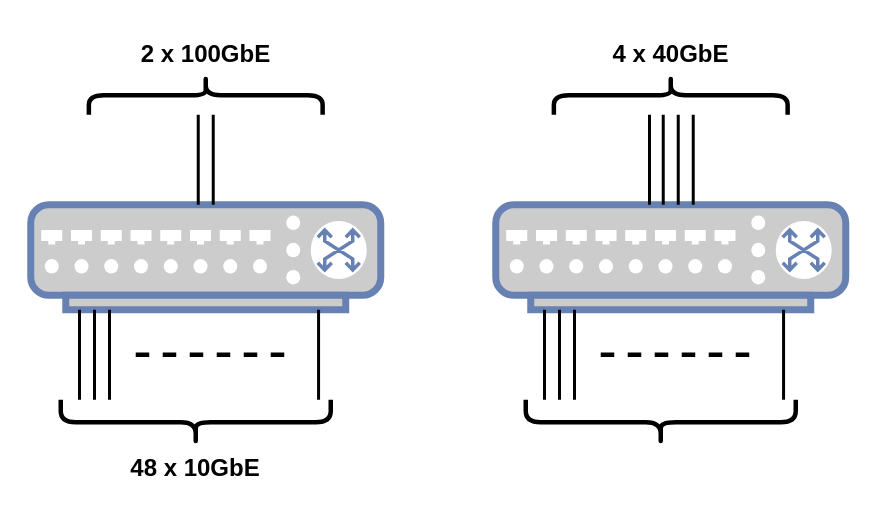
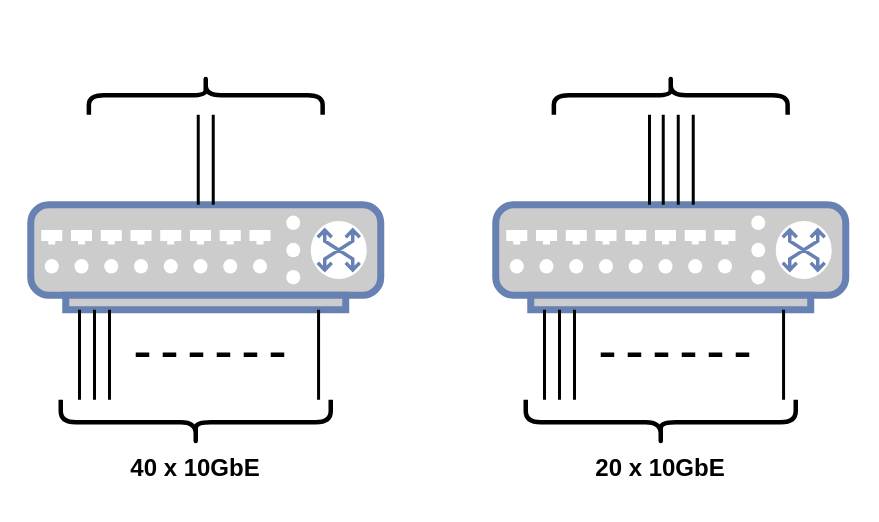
- <mxCell id="13" value="&lt;font style=&quot;font-size: 16px&quot;&gt;&lt;b&gt;2 x 100GbE&lt;/b&gt;&lt;/font&gt;" style="text;html=1;strokeColor=none;fillColor=none;align=center;verticalAlign=middle;whiteSpace=wrap;rounded=0;" parent="2" vertex="1"><mxGeometry x="66.66" width="100" height="30" as="geometry" /></mxCell>
- <mxCell id="26" value="&lt;font style=&quot;font-size: 16px&quot;&gt;&lt;b&gt;4 x 40GbE&lt;/b&gt;&lt;/font&gt;" style="text;html=1;strokeColor=none;fillColor=none;align=center;verticalAlign=middle;whiteSpace=wrap;rounded=0;" parent="15" vertex="1"><mxGeometry x="66.66" width="100" height="30" as="geometry" /></mxCell>
- <mxCell id="9" value="&lt;font style=&quot;font-size: 16px&quot;&gt;&lt;b&gt;48 x 10GbE&lt;/b&gt;&lt;/font&gt;" style="text;html=1;strokeColor=none;fillColor=none;align=center;verticalAlign=middle;whiteSpace=wrap;rounded=0;" parent="2" vertex="1"><mxGeometry x="60" y="275.97" width="100" height="30" as="geometry" /></mxCell>
+ <mxCell id="9" value="&lt;font style=&quot;font-size: 16px&quot;&gt;&lt;b&gt;40 x 10GbE&lt;/b&gt;&lt;/font&gt;" style="text;html=1;strokeColor=none;fillColor=none;align=center;verticalAlign=middle;whiteSpace=wrap;rounded=0;" parent="2" vertex="1"><mxGeometry x="60" y="275.97" width="100" height="30" as="geometry" /></mxCell>
+ <mxCell id="22" value="&lt;font style=&quot;font-size: 16px&quot;&gt;&lt;b&gt;20 x 10GbE&lt;/b&gt;&lt;/font&gt;" style="text;html=1;strokeColor=none;fillColor=none;align=center;verticalAlign=middle;whiteSpace=wrap;rounded=0;" parent="15" vertex="1"><mxGeometry x="60" y="275.97" width="100" height="30" as="geometry" /></mxCell>
